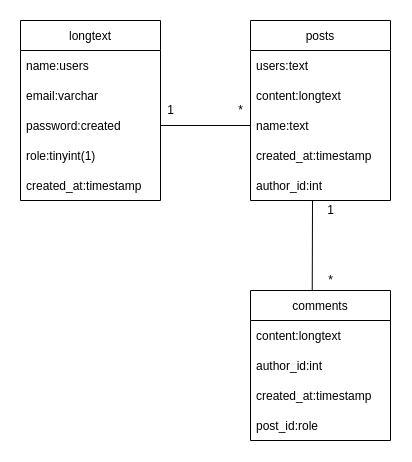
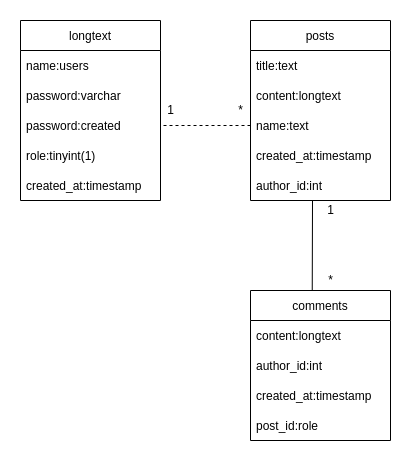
- <mxCell id="9" value="users:text" style="text;strokeColor=none;fillColor=none;align=left;verticalAlign=middle;spacingLeft=4;spacingRight=4;overflow=hidden;points=[[0,0.5],[1,0.5]];portConstraint=eastwest;rotatable=0;" vertex="1" parent="8"><mxGeometry y="30" width="140" height="30" as="geometry" /></mxCell>
+ <mxCell id="9" value="title:text" style="text;strokeColor=none;fillColor=none;align=left;verticalAlign=middle;spacingLeft=4;spacingRight=4;overflow=hidden;points=[[0,0.5],[1,0.5]];portConstraint=eastwest;rotatable=0;" vertex="1" parent="8"><mxGeometry y="30" width="140" height="30" as="geometry" /></mxCell>
- <mxCell id="4" value="email:varchar" style="text;strokeColor=none;fillColor=none;align=left;verticalAlign=middle;spacingLeft=4;spacingRight=4;overflow=hidden;points=[[0,0.5],[1,0.5]];portConstraint=eastwest;rotatable=0;" vertex="1" parent="2"><mxGeometry y="60" width="140" height="30" as="geometry" /></mxCell>
+ <mxCell id="4" value="password:varchar" style="text;strokeColor=none;fillColor=none;align=left;verticalAlign=middle;spacingLeft=4;spacingRight=4;overflow=hidden;points=[[0,0.5],[1,0.5]];portConstraint=eastwest;rotatable=0;" vertex="1" parent="2"><mxGeometry y="60" width="140" height="30" as="geometry" /></mxCell>
- <mxCell id="14" value="" style="endArrow=none;html=1;rounded=0;entryX=1;entryY=0.5;entryDx=0;entryDy=0;exitX=0;exitY=0.5;exitDx=0;exitDy=0;" edge="1" parent="1" source="11" target="5"><mxGeometry width="50" height="50" relative="1" as="geometry"><mxPoint x="250" y="200" as="sourcePoint" /><mxPoint x="300" y="150" as="targetPoint" /></mxGeometry></mxCell>
+ <mxCell id="14" value="" style="endArrow=none;html=1;rounded=0;entryX=1;entryY=0.5;entryDx=0;entryDy=0;exitX=0;exitY=0.5;exitDx=0;exitDy=0;dashed=1;" edge="1" parent="1" source="11" target="5"><mxGeometry width="50" height="50" relative="1" as="geometry"><mxPoint x="250" y="200" as="sourcePoint" /><mxPoint x="300" y="150" as="targetPoint" /></mxGeometry></mxCell>
